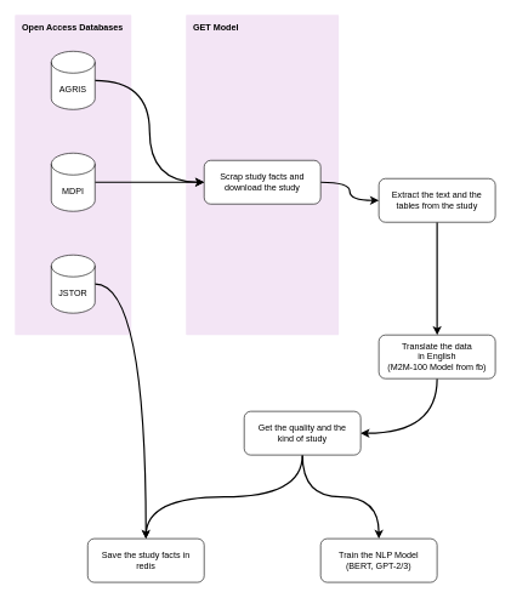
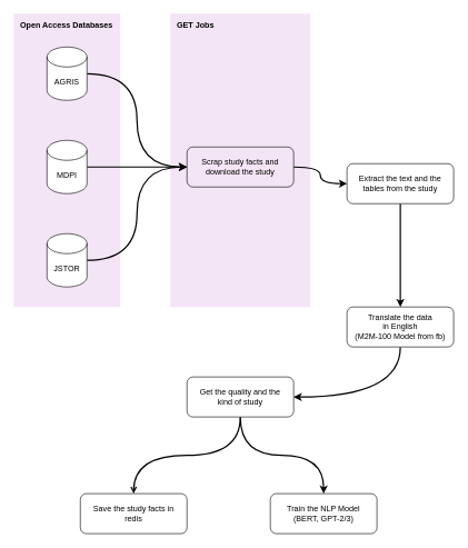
- <mxCell id="2" value="GET Model" style="points=[[0,0,0],[0.25,0,0],[0.5,0,0],[0.75,0,0],[1,0,0],[1,0.25,0],[1,0.5,0],[1,0.75,0],[1,1,0],[0.75,1,0],[0.5,1,0],[0.25,1,0],[0,1,0],[0,0.75,0],[0,0.5,0],[0,0.25,0]];rounded=1;absoluteArcSize=1;arcSize=2;html=1;strokeColor=none;gradientColor=none;shadow=0;dashed=0;fontSize=12;align=left;verticalAlign=top;spacing=10;spacingTop=-4;fillColor=#F3E5F5;fontColor=#000000;fontStyle=1" vertex="1" parent="1"><mxGeometry x="255" y="20" width="210" height="440" as="geometry" /></mxCell>
+ <mxCell id="2" value="GET Jobs" style="points=[[0,0,0],[0.25,0,0],[0.5,0,0],[0.75,0,0],[1,0,0],[1,0.25,0],[1,0.5,0],[1,0.75,0],[1,1,0],[0.75,1,0],[0.5,1,0],[0.25,1,0],[0,1,0],[0,0.75,0],[0,0.5,0],[0,0.25,0]];rounded=1;absoluteArcSize=1;arcSize=2;html=1;strokeColor=none;gradientColor=none;shadow=0;dashed=0;fontSize=12;align=left;verticalAlign=top;spacing=10;spacingTop=-4;fillColor=#F3E5F5;fontColor=#000000;fontStyle=1" vertex="1" parent="1"><mxGeometry x="255" y="20" width="210" height="440" as="geometry" /></mxCell>
- <mxCell id="17" value="Scrap study facts and&lt;br&gt;download the study" style="rounded=1;whiteSpace=wrap;html=1;" vertex="1" parent="1"><mxGeometry x="280" y="220" width="160" height="60" as="geometry" /></mxCell>
+ <mxCell id="17" value="Scrap study facts and&lt;br&gt;download the study" style="rounded=1;whiteSpace=wrap;html=1;fillColor=#f3e5f5;" vertex="1" parent="1"><mxGeometry x="280" y="220" width="160" height="60" as="geometry" /></mxCell>
- <mxCell id="6" style="edgeStyle=orthogonalEdgeStyle;curved=1;rounded=0;orthogonalLoop=1;jettySize=auto;html=1;exitX=1;exitY=0.5;exitDx=0;exitDy=0;exitPerimeter=0;strokeColor=#000000;strokeWidth=2;" edge="1" parent="1" source="7" target="12"><mxGeometry relative="1" as="geometry" /></mxCell>
+ <mxCell id="6" style="edgeStyle=orthogonalEdgeStyle;curved=1;rounded=0;orthogonalLoop=1;jettySize=auto;html=1;exitX=1;exitY=0.5;exitDx=0;exitDy=0;exitPerimeter=0;entryX=0;entryY=0.5;entryDx=0;entryDy=0;strokeColor=#000000;strokeWidth=2;" edge="1" parent="1" source="7" target="17"><mxGeometry relative="1" as="geometry" /></mxCell>
- <mxCell id="20" value="Get the quality and the&lt;br&gt;kind of study" style="rounded=1;whiteSpace=wrap;html=1;" vertex="1" parent="1"><mxGeometry x="335" y="565" width="160" height="60" as="geometry" /></mxCell>
+ <mxCell id="20" value="Get the quality and the&lt;br&gt;kind of study" style="rounded=1;whiteSpace=wrap;html=1;" vertex="1" parent="1"><mxGeometry x="280" y="565" width="160" height="60" as="geometry" /></mxCell>
- <mxCell id="13" value="Train the NLP Model&lt;br&gt;(BERT, GPT-2/3)" style="rounded=1;whiteSpace=wrap;html=1;" vertex="1" parent="1"><mxGeometry x="440" y="740" width="160" height="60" as="geometry" /></mxCell>
+ <mxCell id="13" value="Train the NLP Model&lt;br&gt;(BERT, GPT-2/3)" style="rounded=1;whiteSpace=wrap;html=1;" vertex="1" parent="1"><mxGeometry x="405" y="740" width="160" height="60" as="geometry" /></mxCell>
